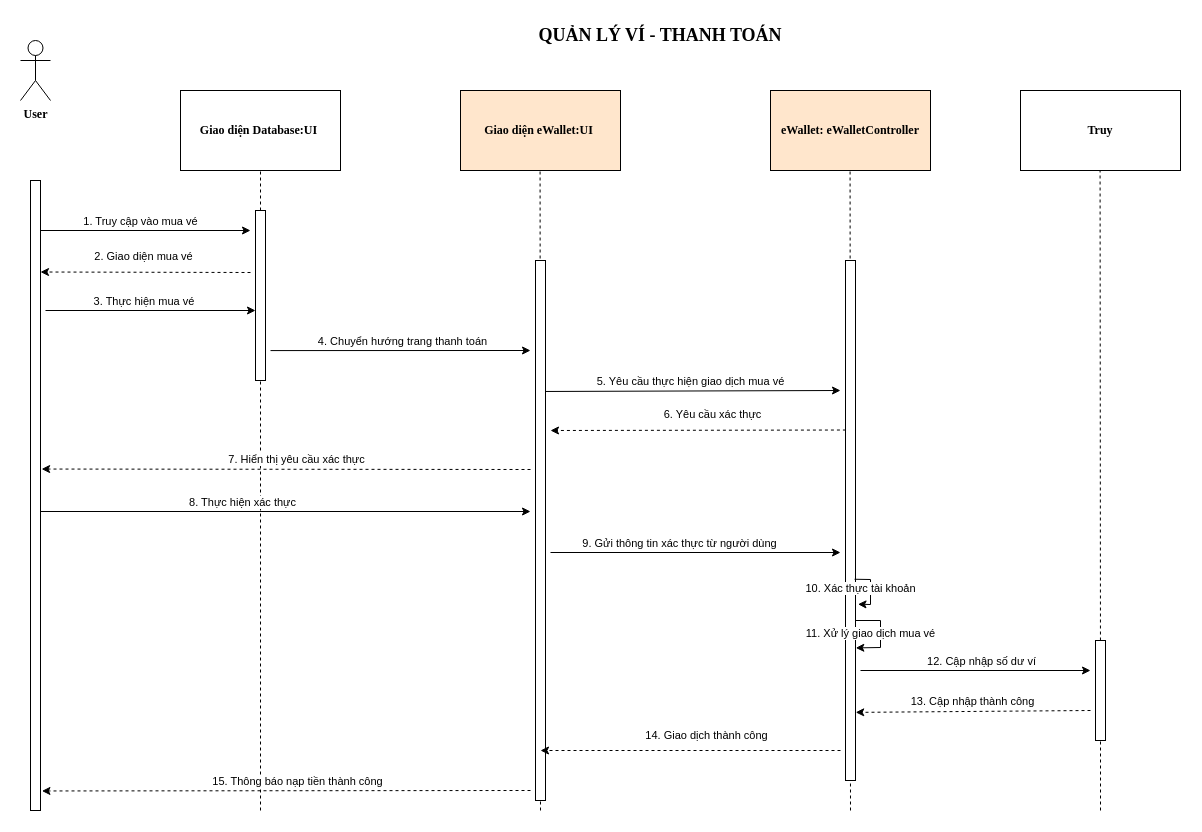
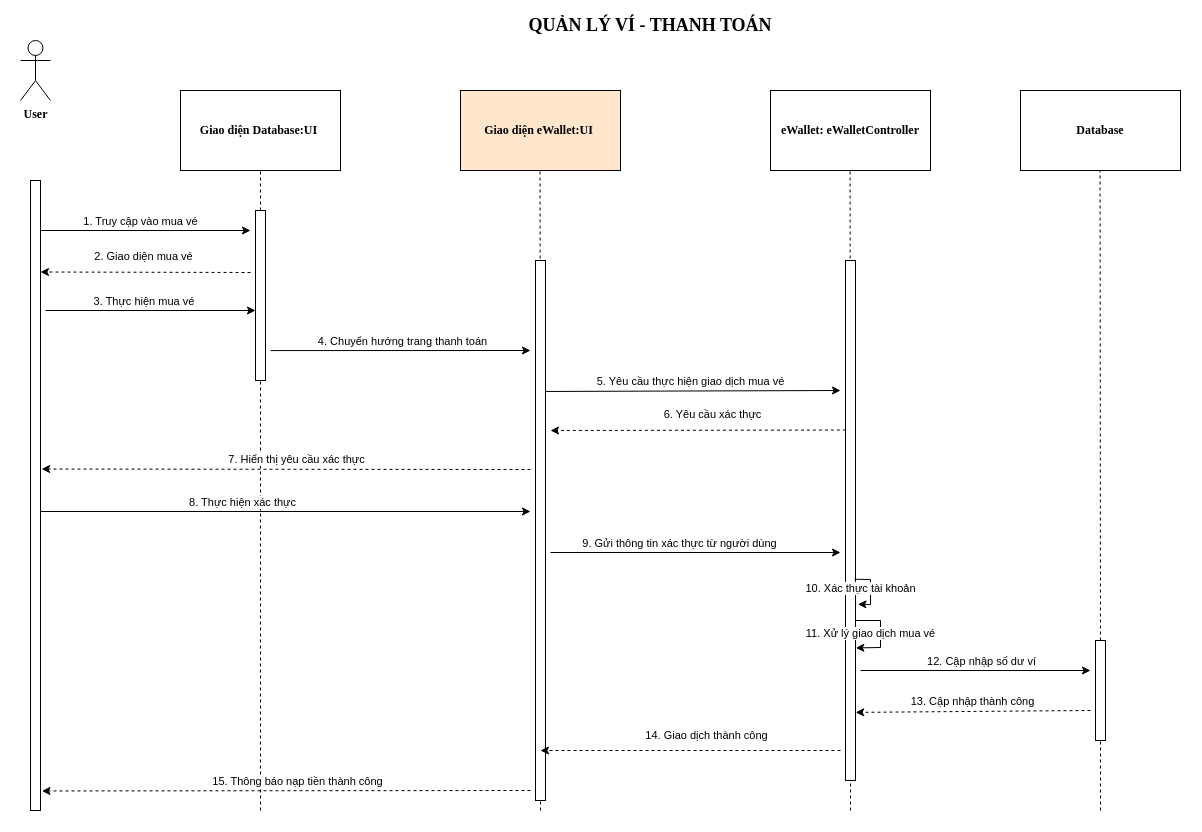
- <mxCell id="48" value="QUẢN LÝ VÍ - THANH TOÁN" style="text;html=1;strokeColor=none;fillColor=none;align=center;verticalAlign=middle;whiteSpace=wrap;rounded=0;fontFamily=Verdana;fontSize=18;fontStyle=1" vertex="1" parent="1"><mxGeometry x="520" y="20" width="280" height="30" as="geometry" /></mxCell>
+ <mxCell id="48" value="QUẢN LÝ VÍ - THANH TOÁN" style="text;html=1;strokeColor=none;fillColor=none;align=center;verticalAlign=middle;whiteSpace=wrap;rounded=0;fontFamily=Verdana;fontSize=18;fontStyle=1" vertex="1" parent="1"><mxGeometry x="510" y="10" width="280" height="30" as="geometry" /></mxCell>
- <mxCell id="39" value="eWallet: eWalletController" style="rounded=0;whiteSpace=wrap;html=1;fontFamily=Verdana;fontStyle=1;fillColor=#ffe6cc;" parent="1" vertex="1"><mxGeometry x="770" y="90" width="160" height="80" as="geometry" /></mxCell>
+ <mxCell id="39" value="eWallet: eWalletController" style="rounded=0;whiteSpace=wrap;html=1;fontFamily=Verdana;fontStyle=1" parent="1" vertex="1"><mxGeometry x="770" y="90" width="160" height="80" as="geometry" /></mxCell>
- <mxCell id="5" value="Truy" style="rounded=0;whiteSpace=wrap;html=1;fontFamily=Verdana;fontStyle=1" parent="1" vertex="1"><mxGeometry x="1020" y="90" width="160" height="80" as="geometry" /></mxCell>
+ <mxCell id="5" value="Database" style="rounded=0;whiteSpace=wrap;html=1;fontFamily=Verdana;fontStyle=1" parent="1" vertex="1"><mxGeometry x="1020" y="90" width="160" height="80" as="geometry" /></mxCell>
